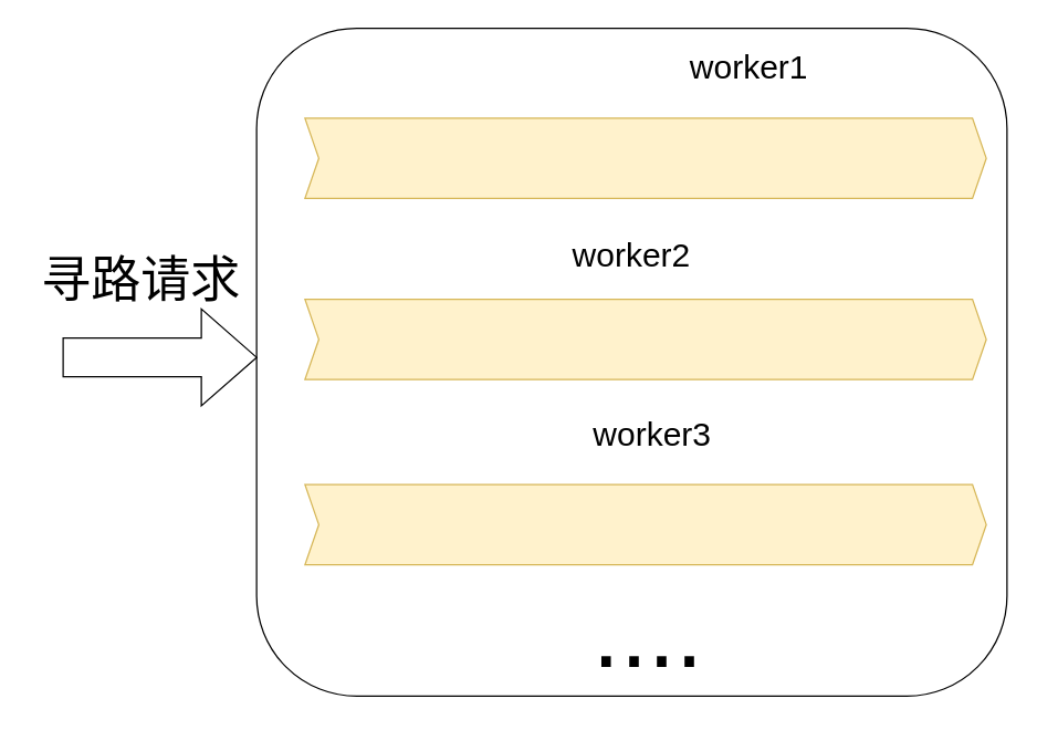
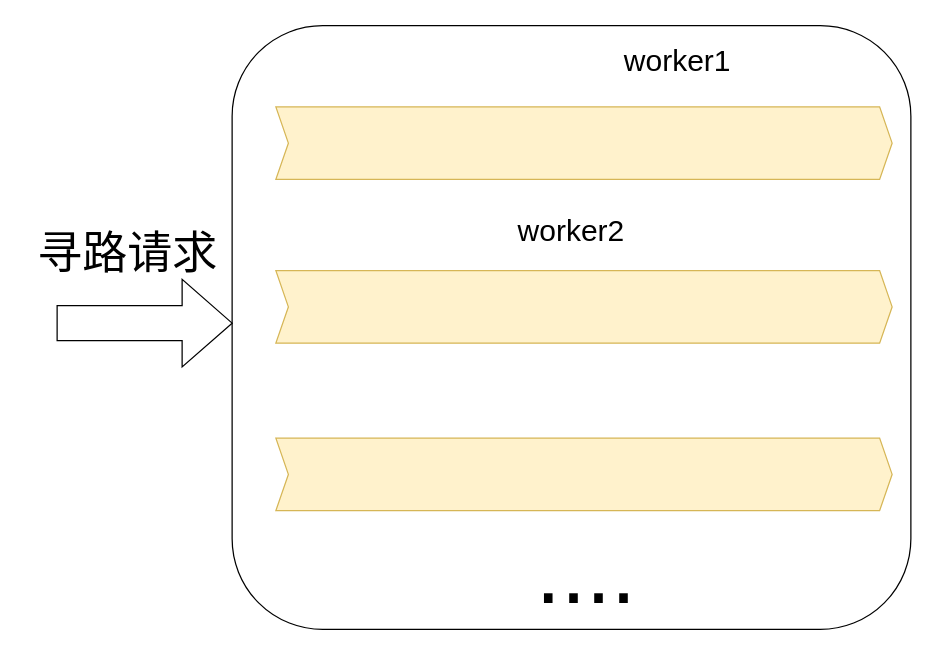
- <mxCell id="7" value="&lt;font style=&quot;font-size: 24px;&quot;&gt;worker3&lt;/font&gt;" style="text;html=1;align=center;verticalAlign=middle;resizable=0;points=[];autosize=1;strokeColor=none;fillColor=none;" vertex="1" parent="1"><mxGeometry x="419" y="293" width="103" height="41" as="geometry" /></mxCell>
